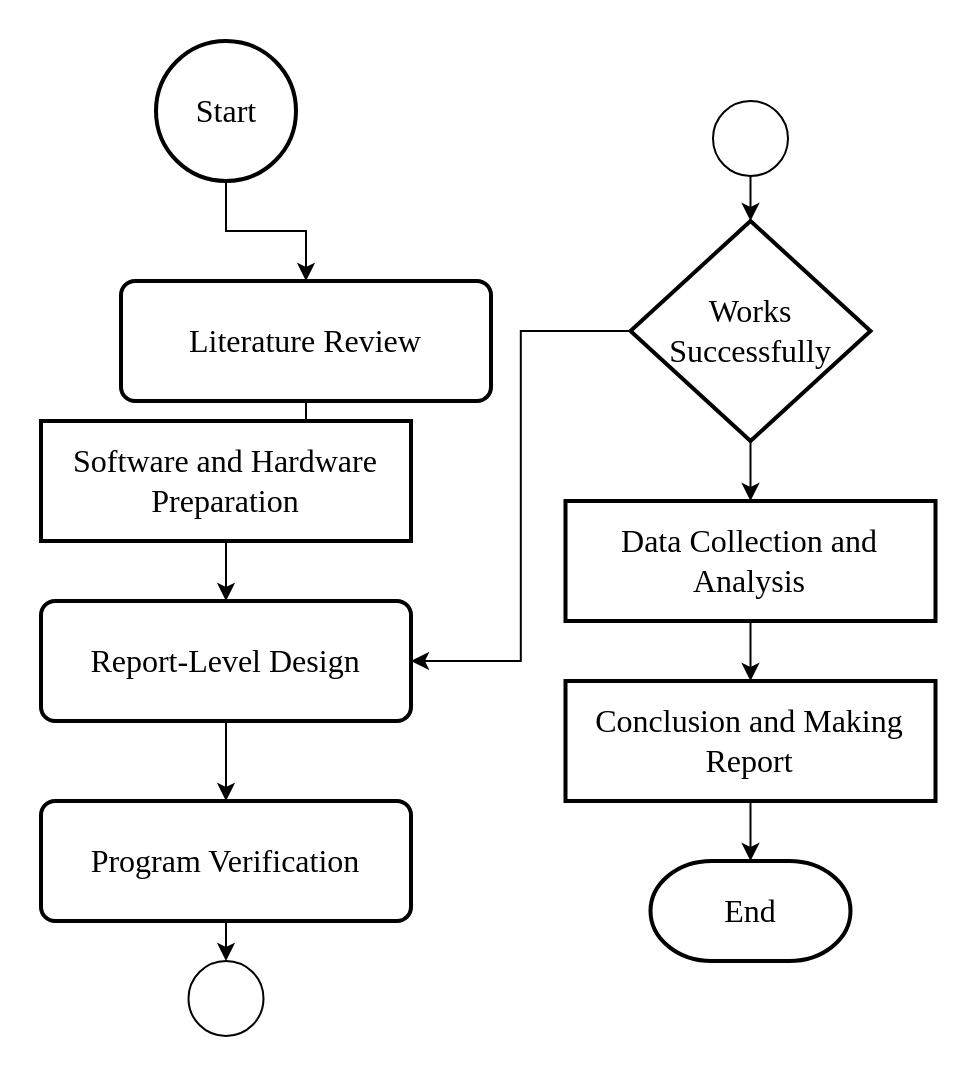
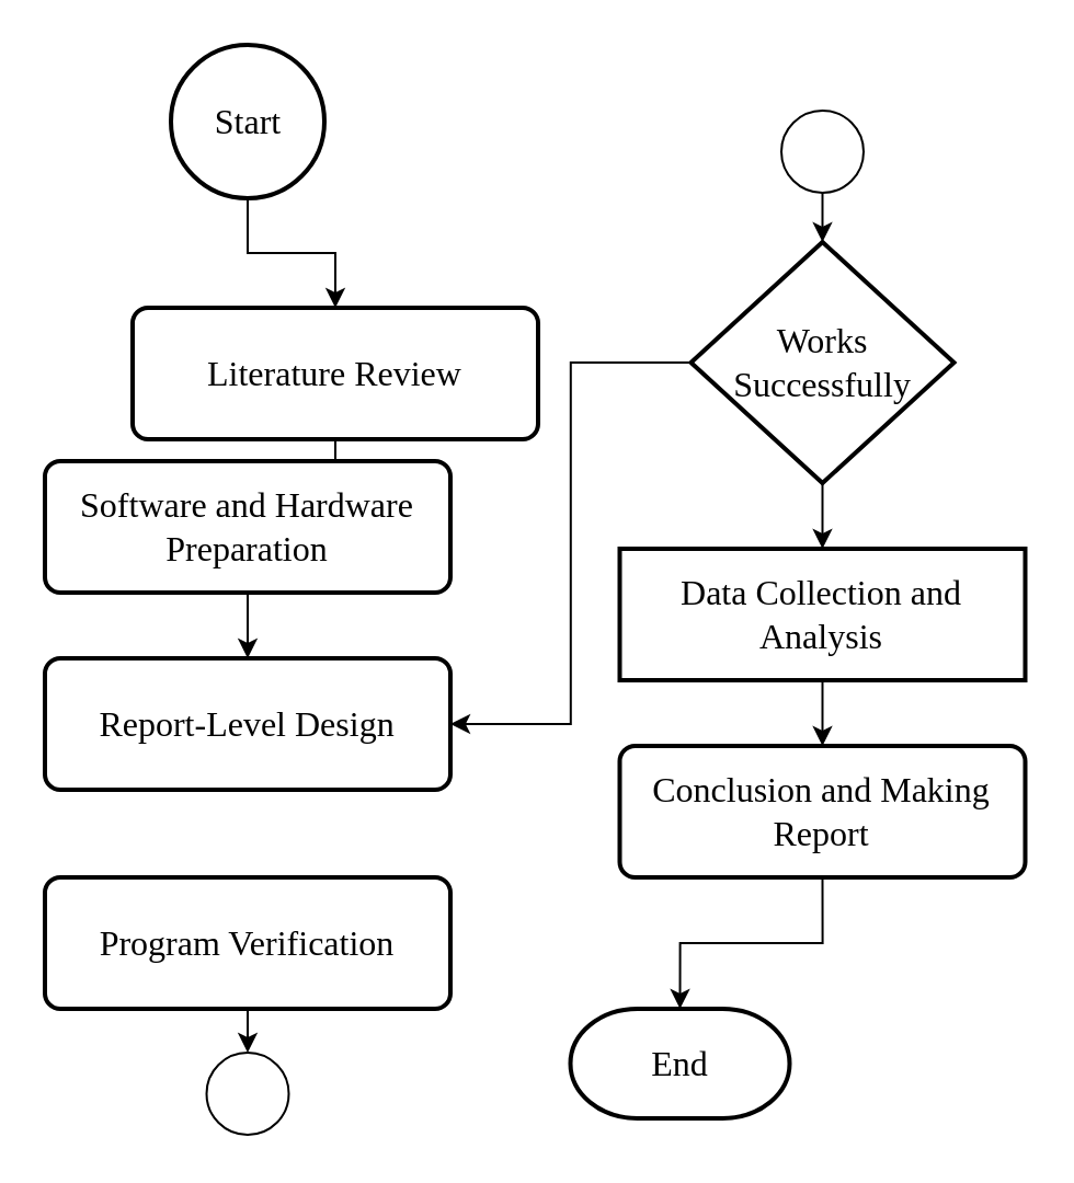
- <mxCell id="7" value="Software and Hardware Preparation" style="whiteSpace=wrap;html=1;absoluteArcSize=1;arcSize=14;strokeWidth=2;fontFamily=Times New Roman;fontSize=16;rounded=0;" vertex="1" parent="1"><mxGeometry x="20" y="210" width="185" height="60" as="geometry" /></mxCell>
+ <mxCell id="7" value="Software and Hardware Preparation" style="rounded=1;whiteSpace=wrap;html=1;absoluteArcSize=1;arcSize=14;strokeWidth=2;fontFamily=Times New Roman;fontSize=16;" vertex="1" parent="1"><mxGeometry x="20" y="210" width="185" height="60" as="geometry" /></mxCell>
- <mxCell id="16" value="Conclusion and Making Report" style="whiteSpace=wrap;html=1;absoluteArcSize=1;arcSize=14;strokeWidth=2;fontFamily=Times New Roman;fontSize=16;rounded=0;" vertex="1" parent="1"><mxGeometry x="282.25" y="340" width="185" height="60" as="geometry" /></mxCell>
+ <mxCell id="16" value="Conclusion and Making Report" style="rounded=1;whiteSpace=wrap;html=1;absoluteArcSize=1;arcSize=14;strokeWidth=2;fontFamily=Times New Roman;fontSize=16;" vertex="1" parent="1"><mxGeometry x="282.25" y="340" width="185" height="60" as="geometry" /></mxCell>
- <mxCell id="8" style="edgeStyle=orthogonalEdgeStyle;rounded=0;orthogonalLoop=1;jettySize=auto;html=1;exitX=0.5;exitY=1;exitDx=0;exitDy=0;entryX=0.5;entryY=0;entryDx=0;entryDy=0;" edge="1" parent="1" source="9" target="10"><mxGeometry relative="1" as="geometry" /></mxCell>
- <mxCell id="17" value="End" style="strokeWidth=2;html=1;shape=mxgraph.flowchart.terminator;whiteSpace=wrap;fontFamily=Times New Roman;fontSize=16;" vertex="1" parent="1"><mxGeometry x="324.75" y="430" width="100" height="50" as="geometry" /></mxCell>
+ <mxCell id="17" value="End" style="strokeWidth=2;html=1;shape=mxgraph.flowchart.terminator;whiteSpace=wrap;fontFamily=Times New Roman;fontSize=16;" vertex="1" parent="1"><mxGeometry x="259.75" y="460" width="100" height="50" as="geometry" /></mxCell>
